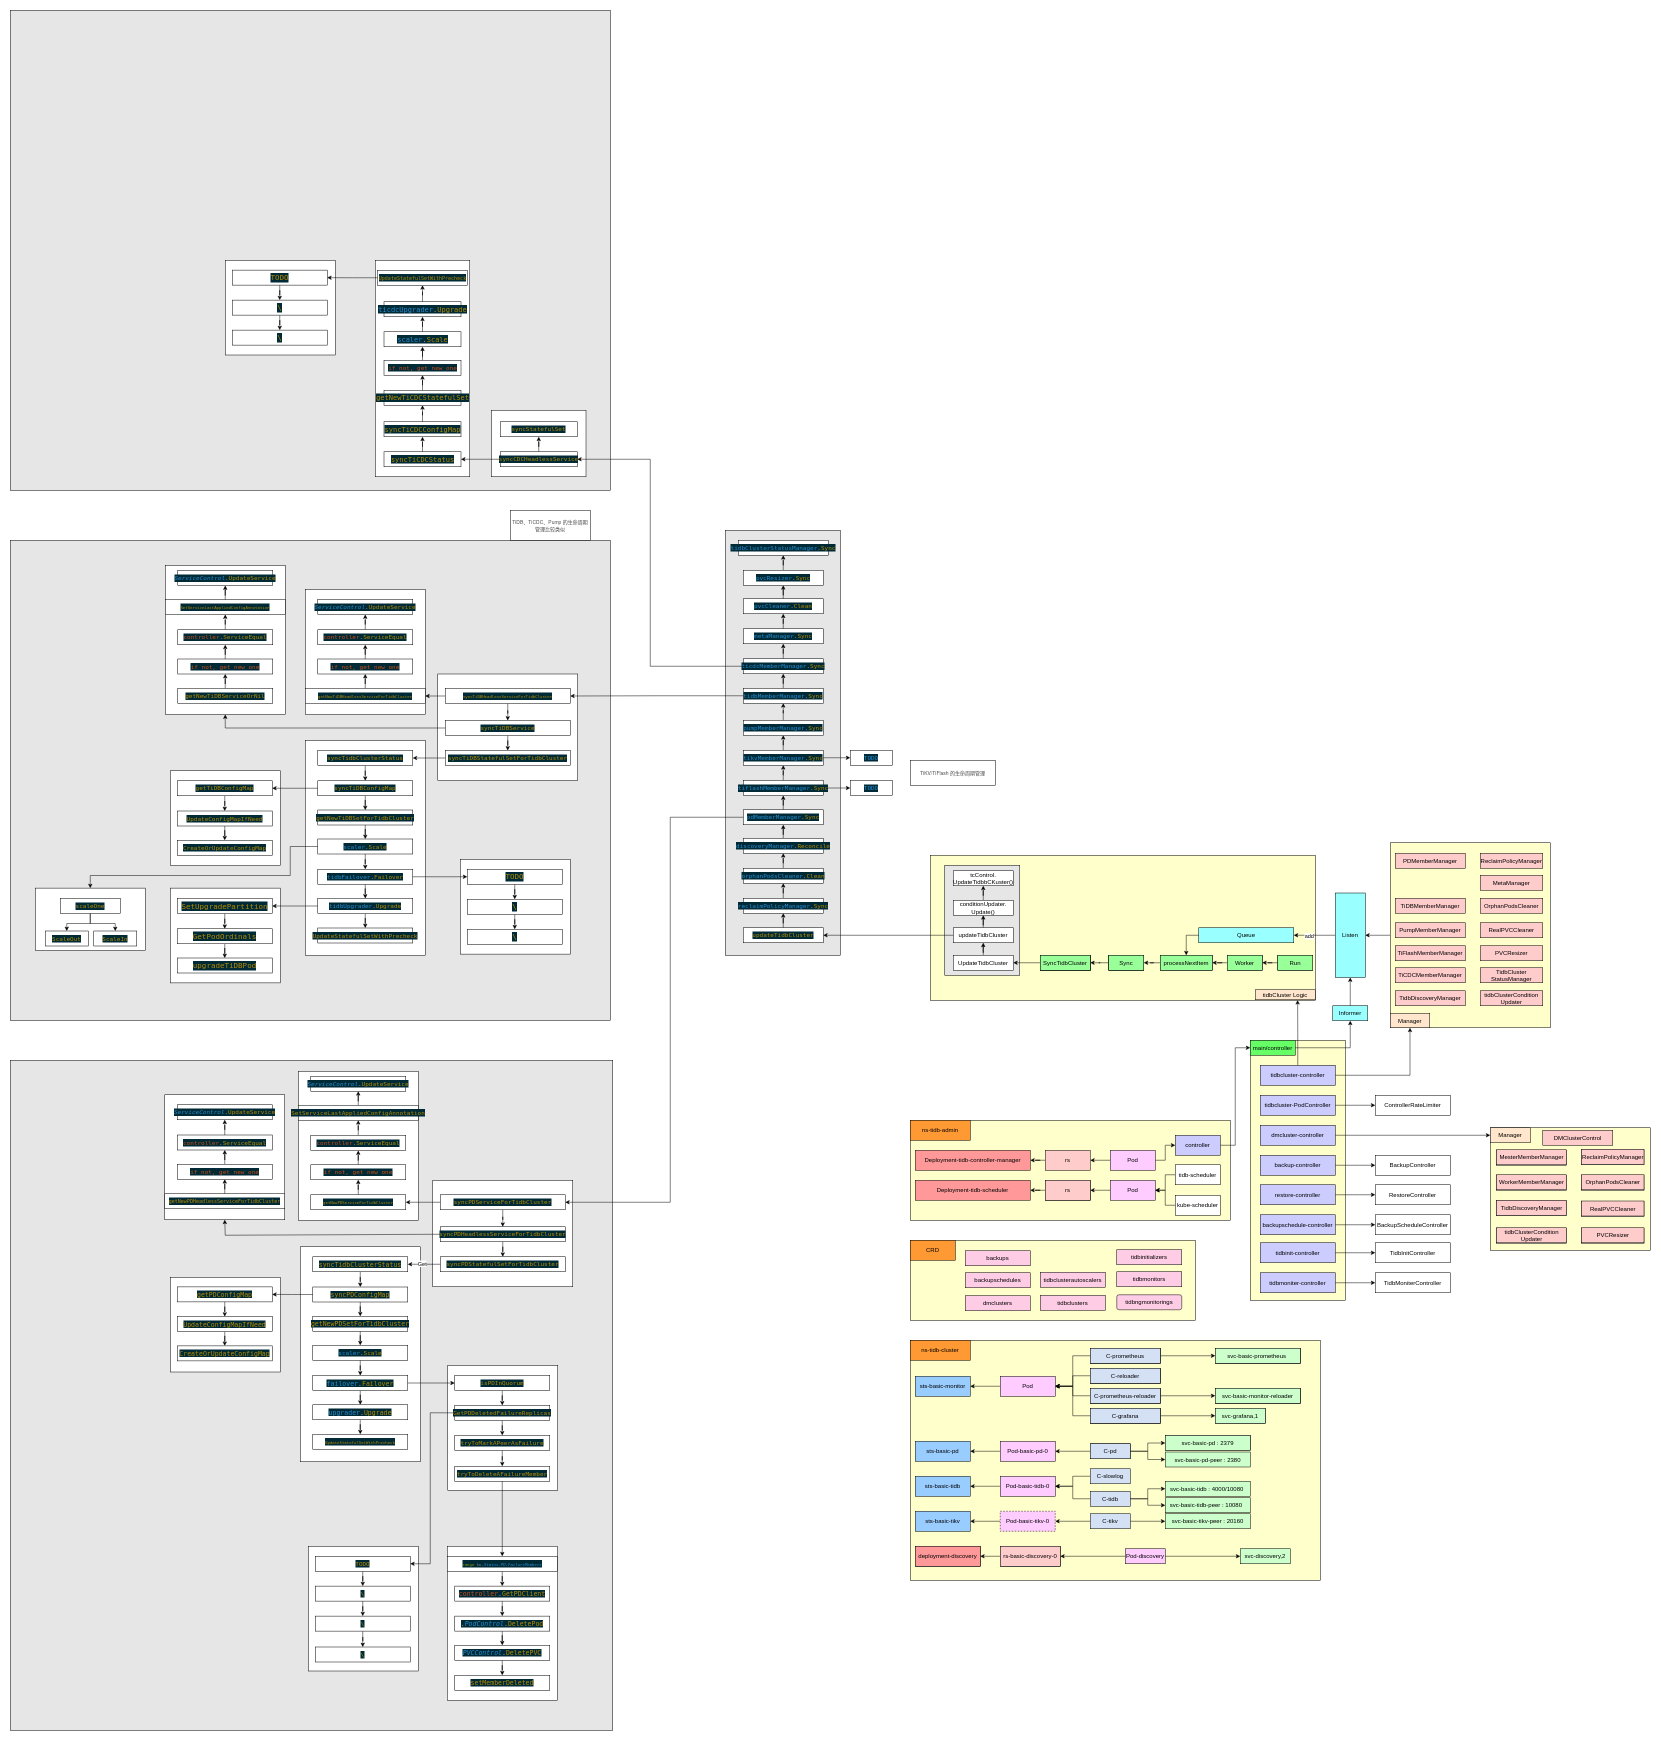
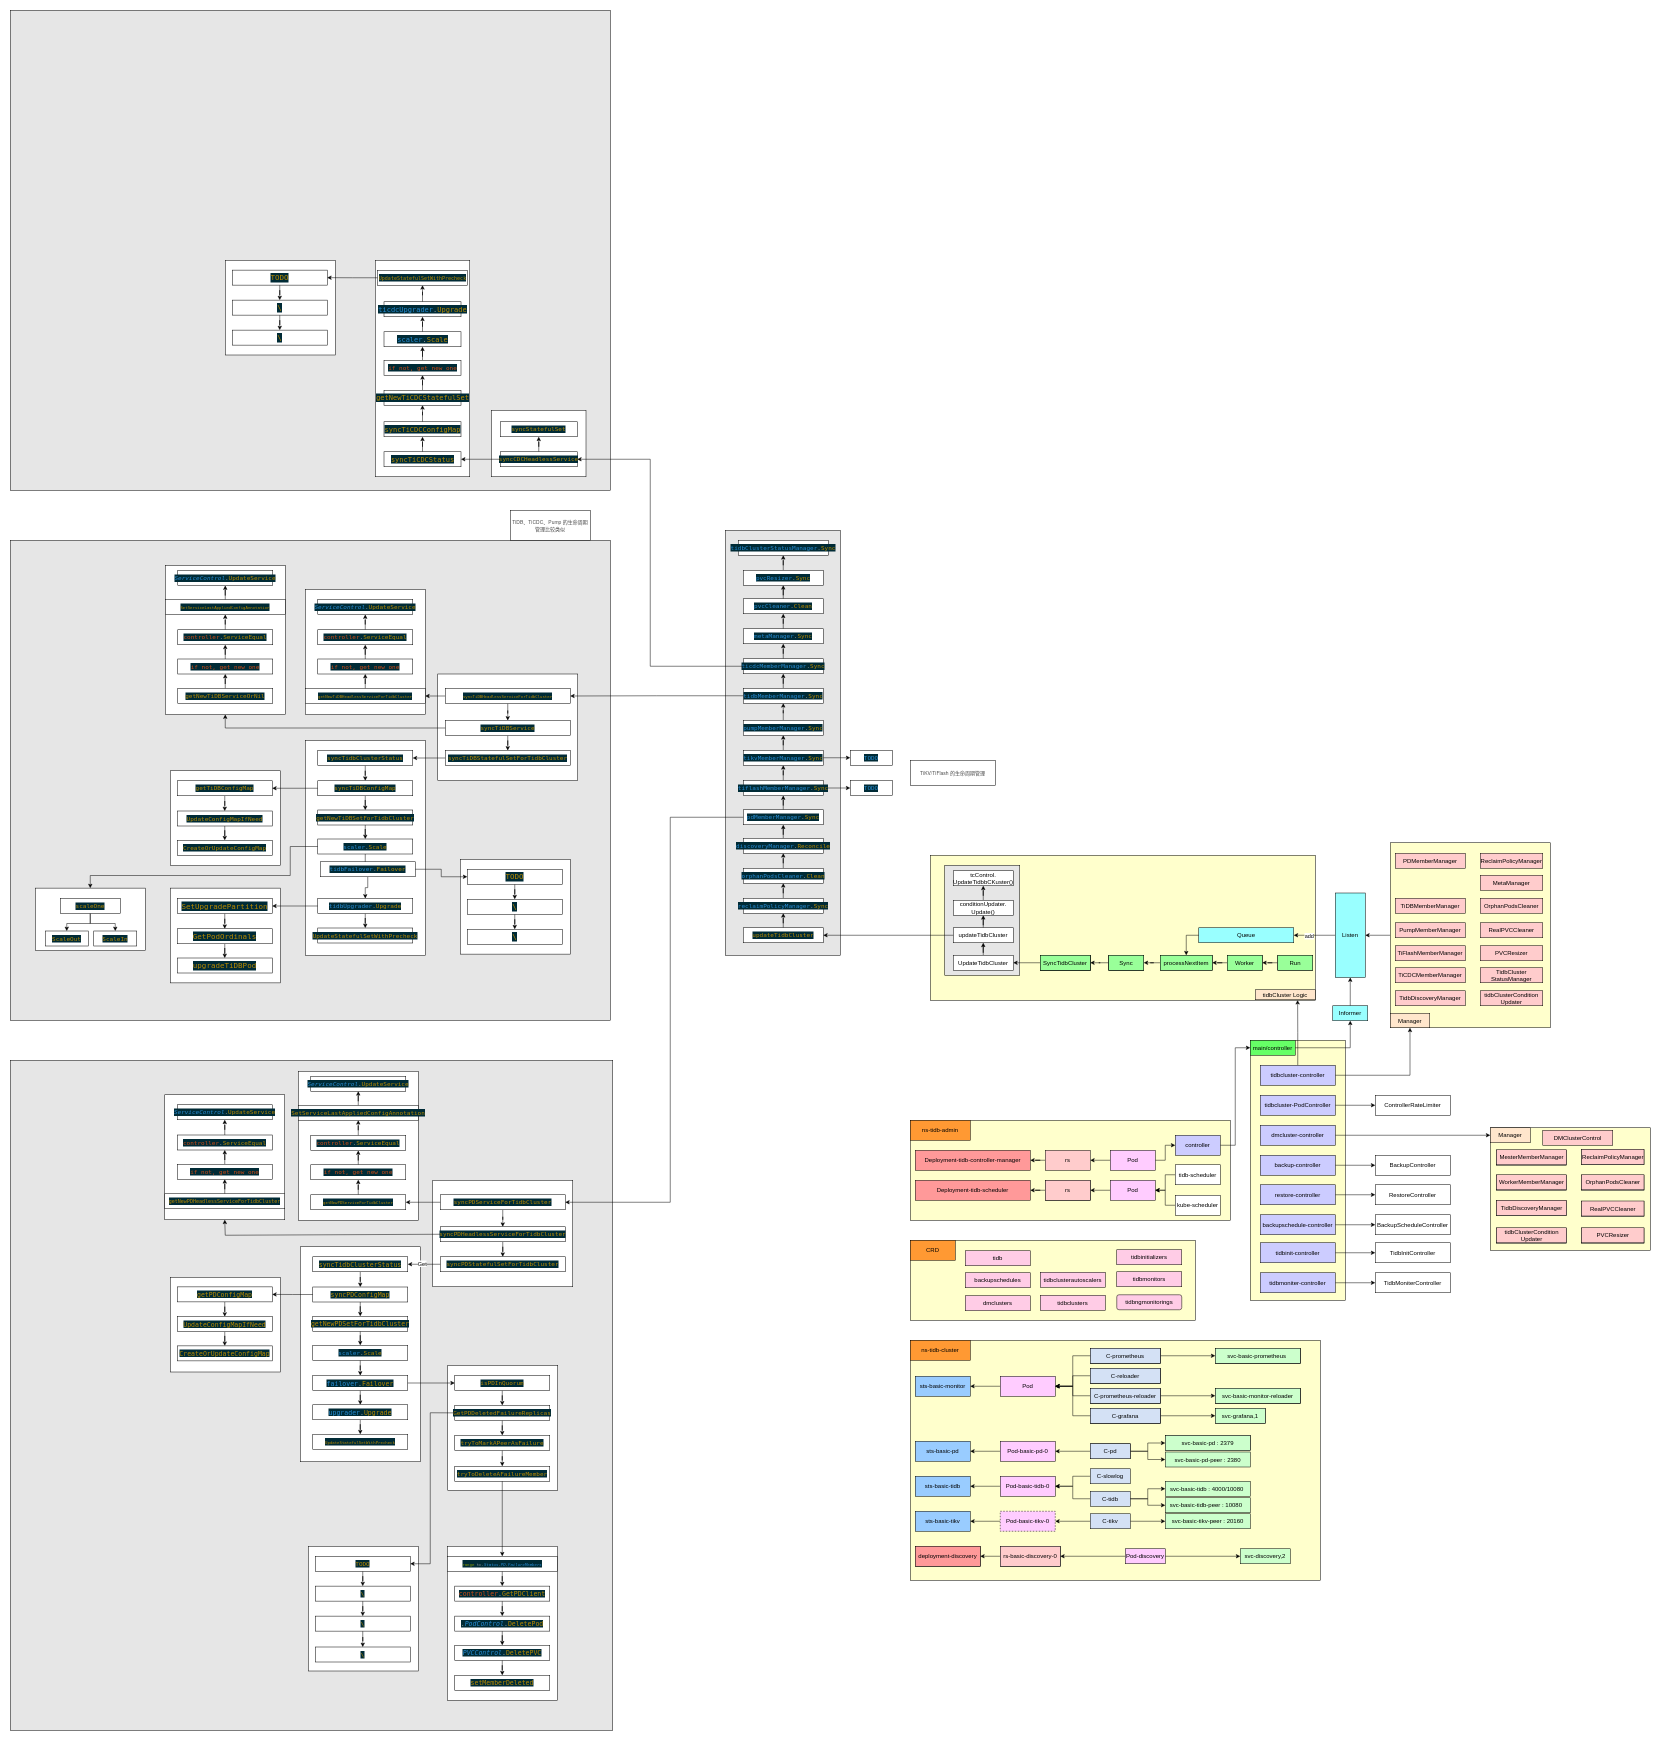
- <mxCell id="200" value="&lt;pre style=&quot;background-color:#002b36;color:#93a1a1;font-family:'JetBrains Mono',monospace;font-size:9.0pt;&quot;&gt;&lt;span style=&quot;color:#268bd2;&quot;&gt;tidbFailover&lt;/span&gt;.&lt;span style=&quot;color:#b58900;&quot;&gt;Failover&lt;/span&gt;&lt;/pre&gt;" style="rounded=0;whiteSpace=wrap;html=1;" vertex="1" parent="1"><mxGeometry x="635" y="1738" width="190" height="30" as="geometry" /></mxCell>
+ <mxCell id="200" value="&lt;pre style=&quot;background-color:#002b36;color:#93a1a1;font-family:'JetBrains Mono',monospace;font-size:9.0pt;&quot;&gt;&lt;span style=&quot;color:#268bd2;&quot;&gt;tidbFailover&lt;/span&gt;.&lt;span style=&quot;color:#b58900;&quot;&gt;Failover&lt;/span&gt;&lt;/pre&gt;" style="rounded=0;whiteSpace=wrap;html=1;" vertex="1" parent="1"><mxGeometry x="640" y="1723" width="190" height="30" as="geometry" /></mxCell>
- <mxCell id="114" value="backups" style="rounded=0;whiteSpace=wrap;html=1;fillColor=#FFCCE6;" parent="1" vertex="1"><mxGeometry x="1930" y="2501" width="130" height="30" as="geometry" /></mxCell>
+ <mxCell id="114" value="tidb" style="rounded=0;whiteSpace=wrap;html=1;fillColor=#FFCCE6;" parent="1" vertex="1"><mxGeometry x="1930" y="2501" width="130" height="30" as="geometry" /></mxCell>
